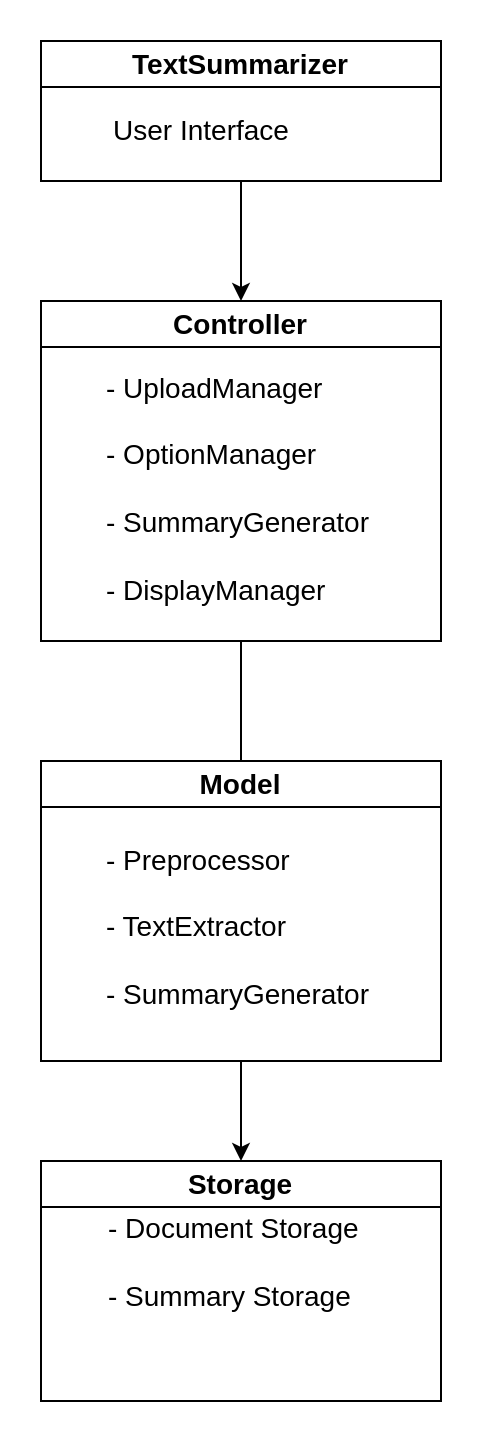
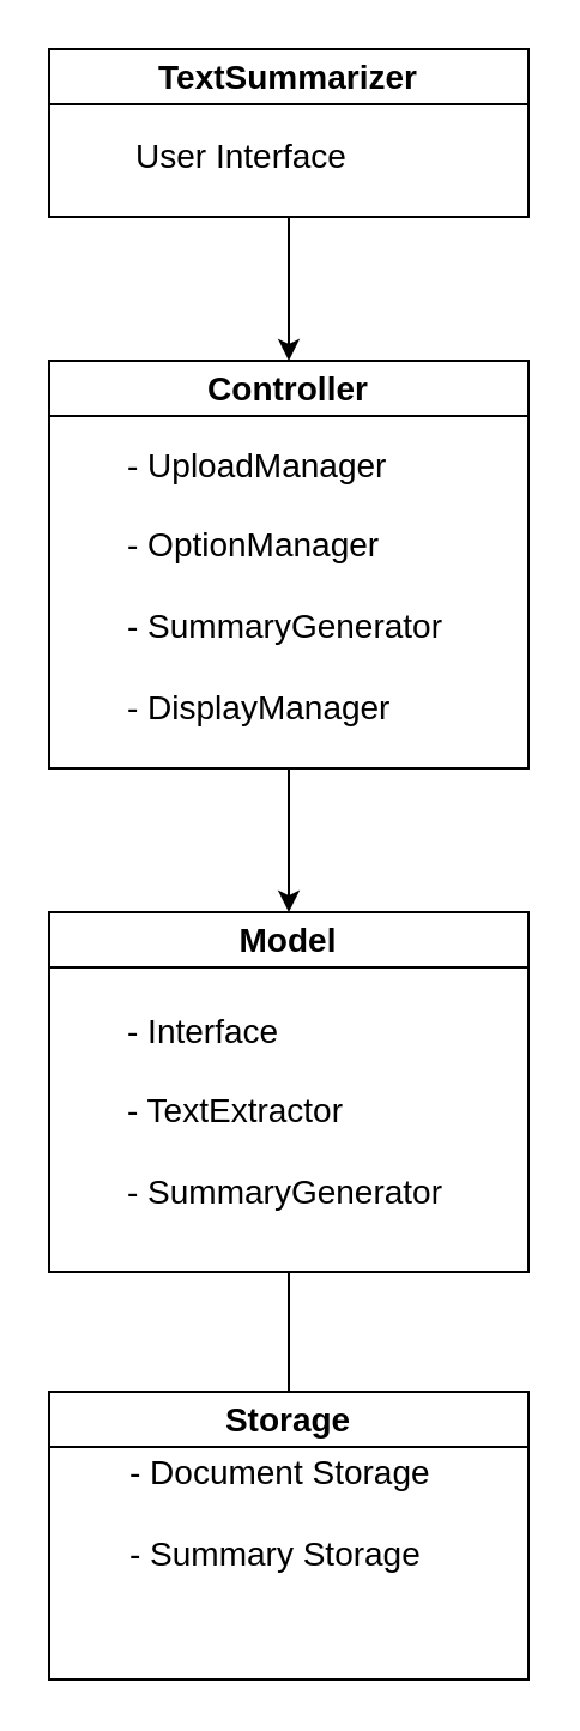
- <mxCell id="6" style="edgeStyle=orthogonalEdgeStyle;rounded=0;orthogonalLoop=1;jettySize=auto;html=1;exitX=0.5;exitY=1;exitDx=0;exitDy=0;entryX=0.5;entryY=0;entryDx=0;entryDy=0;endArrow=none;" edge="1" parent="1" source="7" target="3"><mxGeometry relative="1" as="geometry" /></mxCell>
+ <mxCell id="6" style="edgeStyle=orthogonalEdgeStyle;rounded=0;orthogonalLoop=1;jettySize=auto;html=1;exitX=0.5;exitY=1;exitDx=0;exitDy=0;entryX=0.5;entryY=0;entryDx=0;entryDy=0;" edge="1" parent="1" source="7" target="3"><mxGeometry relative="1" as="geometry" /></mxCell>
- <mxCell id="4" value="- Preprocessor&lt;br&gt;&lt;br&gt;- TextExtractor&lt;br&gt;&lt;br&gt;- SummaryGenerator" style="text;html=1;align=left;verticalAlign=middle;resizable=0;points=[];autosize=1;strokeColor=none;fillColor=none;fontSize=14;" vertex="1" parent="3"><mxGeometry x="31" y="33" width="150" height="100" as="geometry" /></mxCell>
+ <mxCell id="4" value="- Interface&lt;br&gt;&lt;br&gt;- TextExtractor&lt;br&gt;&lt;br&gt;- SummaryGenerator" style="text;html=1;align=left;verticalAlign=middle;resizable=0;points=[];autosize=1;strokeColor=none;fillColor=none;fontSize=14;" vertex="1" parent="3"><mxGeometry x="31" y="33" width="150" height="100" as="geometry" /></mxCell>
- <mxCell id="2" style="edgeStyle=orthogonalEdgeStyle;rounded=0;orthogonalLoop=1;jettySize=auto;html=1;exitX=0.5;exitY=1;exitDx=0;exitDy=0;entryX=0.5;entryY=0;entryDx=0;entryDy=0;" edge="1" parent="1" source="3" target="5"><mxGeometry relative="1" as="geometry" /></mxCell>
+ <mxCell id="2" style="edgeStyle=orthogonalEdgeStyle;rounded=0;orthogonalLoop=1;jettySize=auto;html=1;exitX=0.5;exitY=1;exitDx=0;exitDy=0;entryX=0.5;entryY=0;entryDx=0;entryDy=0;endArrow=none;" edge="1" parent="1" source="3" target="5"><mxGeometry relative="1" as="geometry" /></mxCell>
